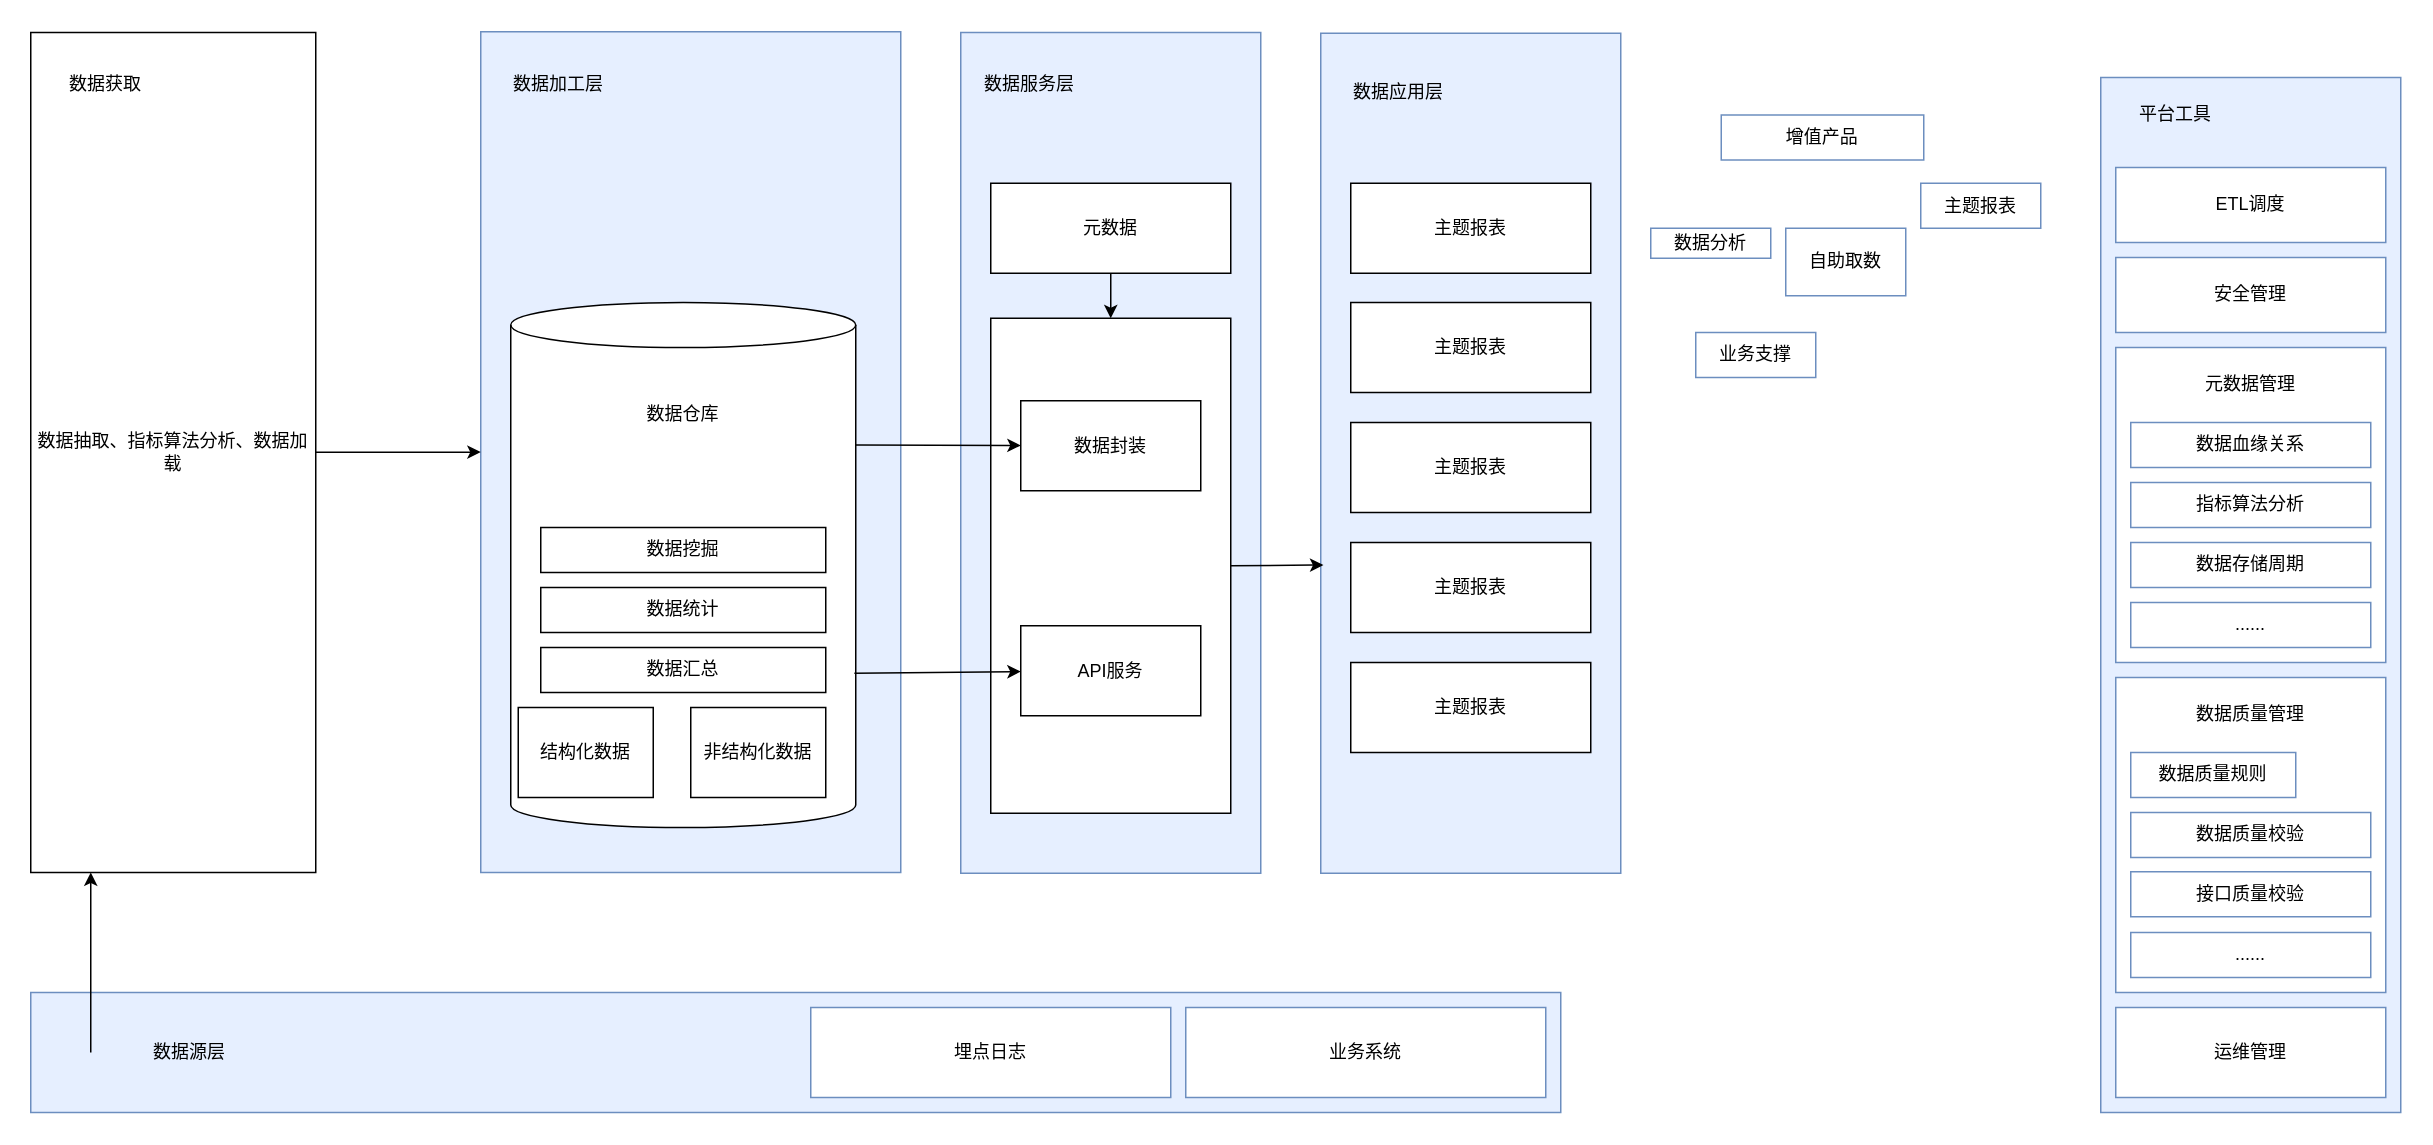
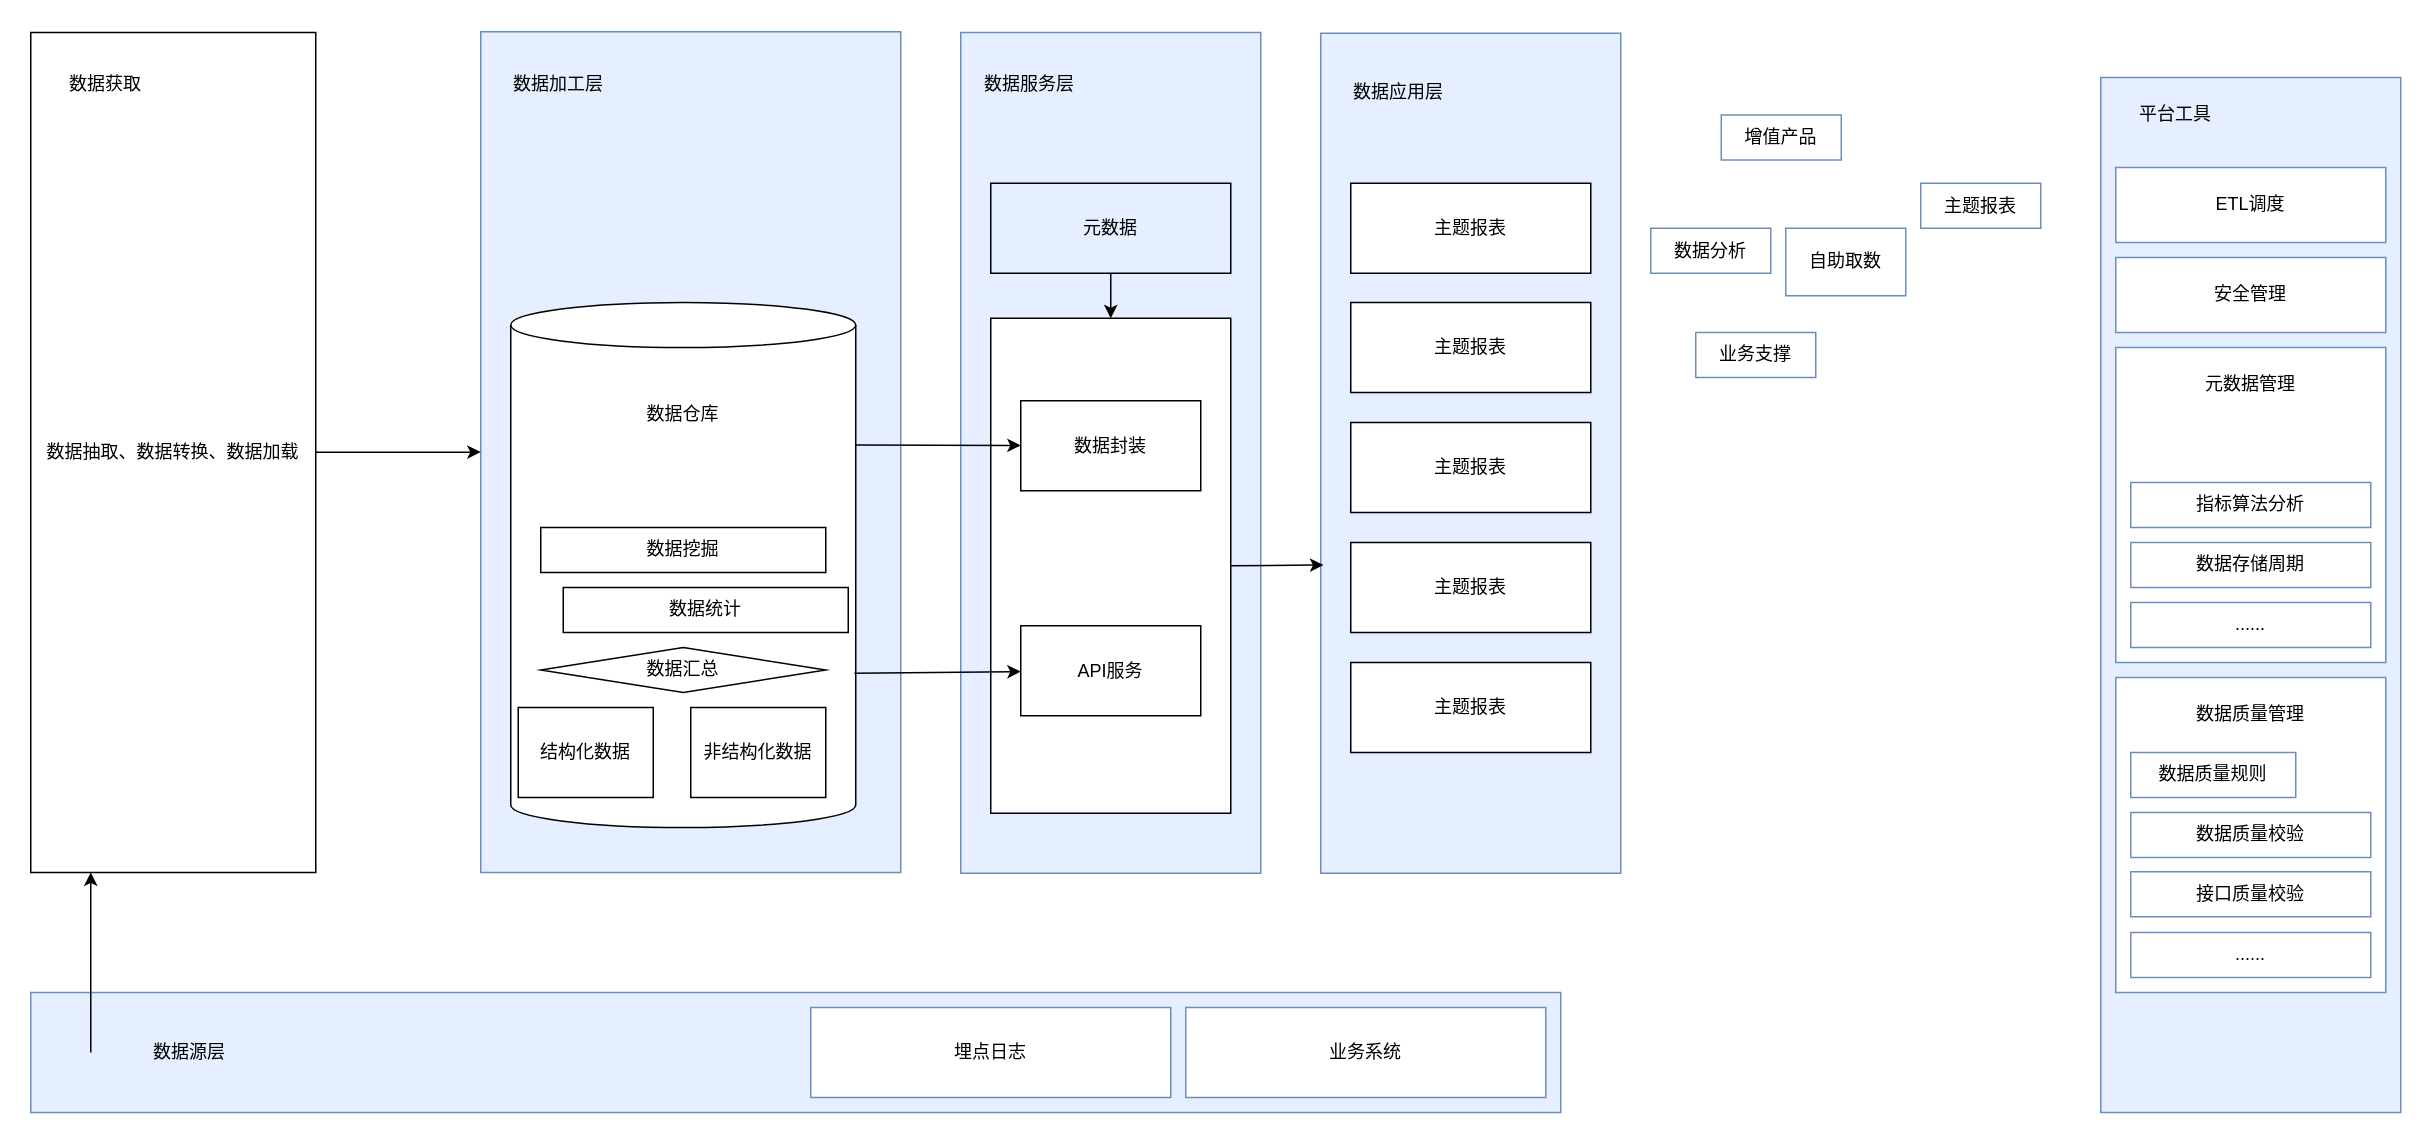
- <mxCell id="31" value="增值产品" style="rounded=0;whiteSpace=wrap;html=1;strokeColor=#6C8EBF;" vertex="1" parent="1"><mxGeometry x="1147" y="76" width="135" height="30" as="geometry" /></mxCell>
+ <mxCell id="31" value="增值产品" style="rounded=0;whiteSpace=wrap;html=1;strokeColor=#6C8EBF;" vertex="1" parent="1"><mxGeometry x="1147" y="76" width="80" height="30" as="geometry" /></mxCell>
- <mxCell id="47" value="元数据" style="rounded=0;whiteSpace=wrap;html=1;" vertex="1" parent="1"><mxGeometry x="660" y="121.5" width="160" height="60" as="geometry" /></mxCell>
+ <mxCell id="47" value="元数据" style="rounded=0;whiteSpace=wrap;html=1;fillColor=#e6efff;" vertex="1" parent="1"><mxGeometry x="660" y="121.5" width="160" height="60" as="geometry" /></mxCell>
- <mxCell id="32" value="数据分析" style="rounded=0;whiteSpace=wrap;html=1;strokeColor=#6C8EBF;" vertex="1" parent="1"><mxGeometry x="1100" y="151.5" width="80" height="20" as="geometry" /></mxCell>
+ <mxCell id="32" value="数据分析" style="rounded=0;whiteSpace=wrap;html=1;strokeColor=#6C8EBF;" vertex="1" parent="1"><mxGeometry x="1100" y="151.5" width="80" height="30" as="geometry" /></mxCell>
- <mxCell id="23" value="数据血缘关系" style="rounded=0;whiteSpace=wrap;html=1;strokeColor=#6C8EBF;" vertex="1" parent="1"><mxGeometry x="1420" y="281" width="160" height="30" as="geometry" /></mxCell>
- <mxCell id="36" value="数据抽取、指标算法分析、数据加载" style="rounded=0;whiteSpace=wrap;html=1;" vertex="1" parent="1"><mxGeometry x="20" y="21" width="190" height="560" as="geometry" /></mxCell>
+ <mxCell id="36" value="数据抽取、数据转换、数据加载" style="rounded=0;whiteSpace=wrap;html=1;" vertex="1" parent="1"><mxGeometry x="20" y="21" width="190" height="560" as="geometry" /></mxCell>
- <mxCell id="46" value="数据统计" style="rounded=0;whiteSpace=wrap;html=1;" vertex="1" parent="1"><mxGeometry x="360" y="391" width="190" height="30" as="geometry" /></mxCell>
+ <mxCell id="46" value="数据统计" style="rounded=0;whiteSpace=wrap;html=1;" vertex="1" parent="1"><mxGeometry x="375" y="391" width="190" height="30" as="geometry" /></mxCell>
- <mxCell id="44" value="数据汇总" style="rounded=0;whiteSpace=wrap;html=1;" vertex="1" parent="1"><mxGeometry x="360" y="431" width="190" height="30" as="geometry" /></mxCell>
+ <mxCell id="44" value="数据汇总" style="rhombus;whiteSpace=wrap;html=1;" vertex="1" parent="1"><mxGeometry x="360" y="431" width="190" height="30" as="geometry" /></mxCell>
- <mxCell id="13" value="运维管理" style="rounded=0;whiteSpace=wrap;html=1;strokeColor=#6C8EBF;" vertex="1" parent="1"><mxGeometry x="1410" y="671" width="180" height="60" as="geometry" /></mxCell>
